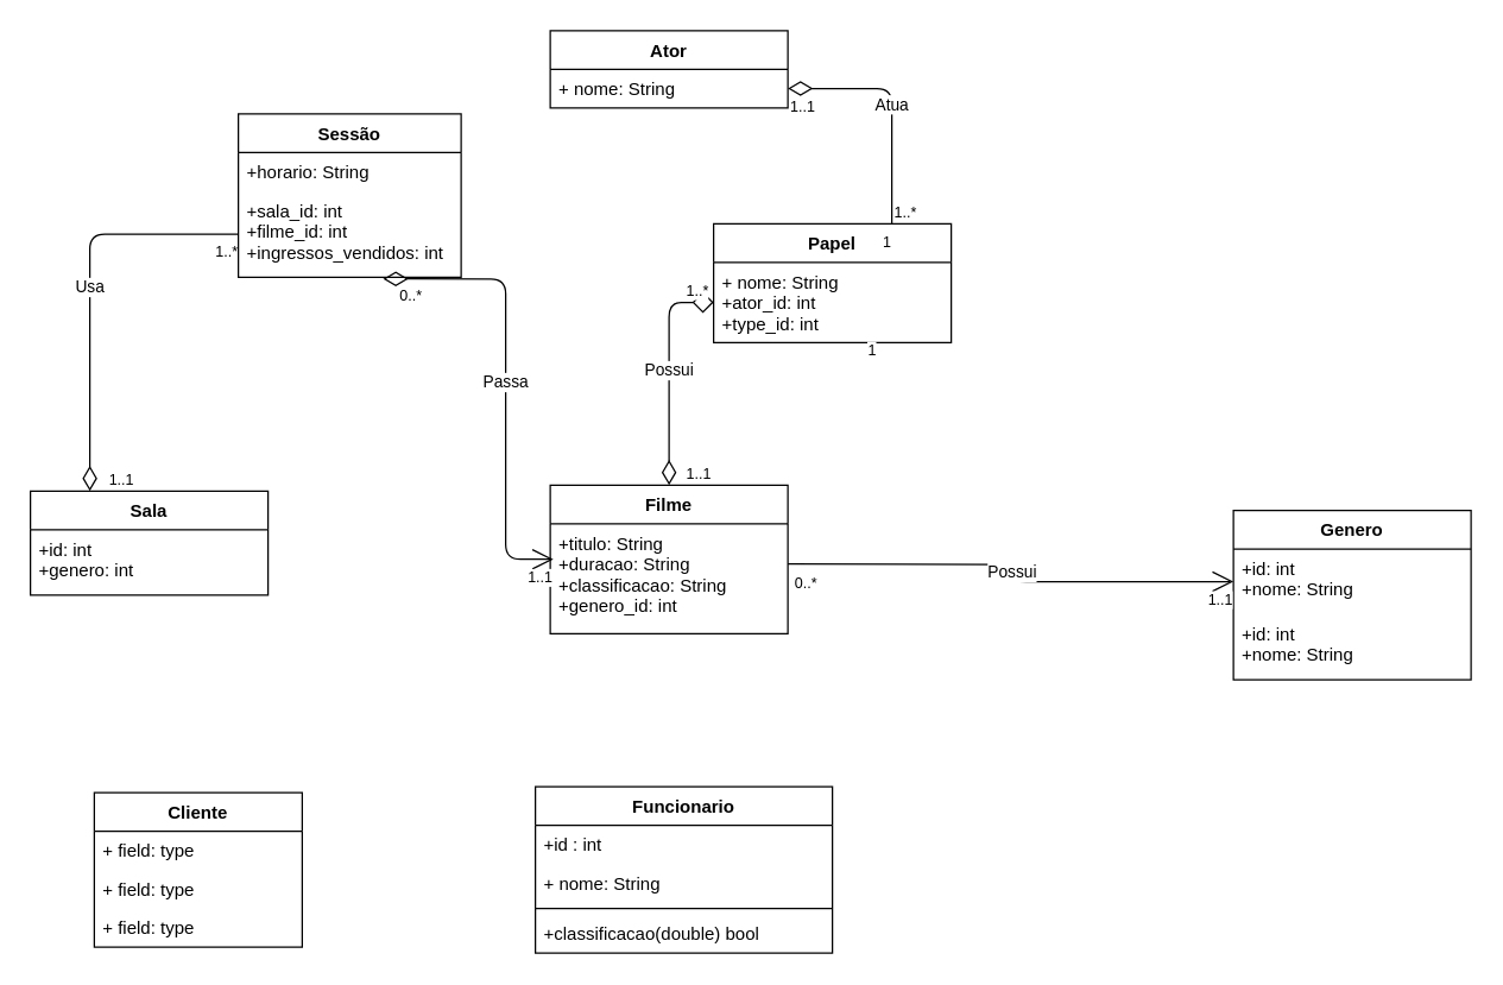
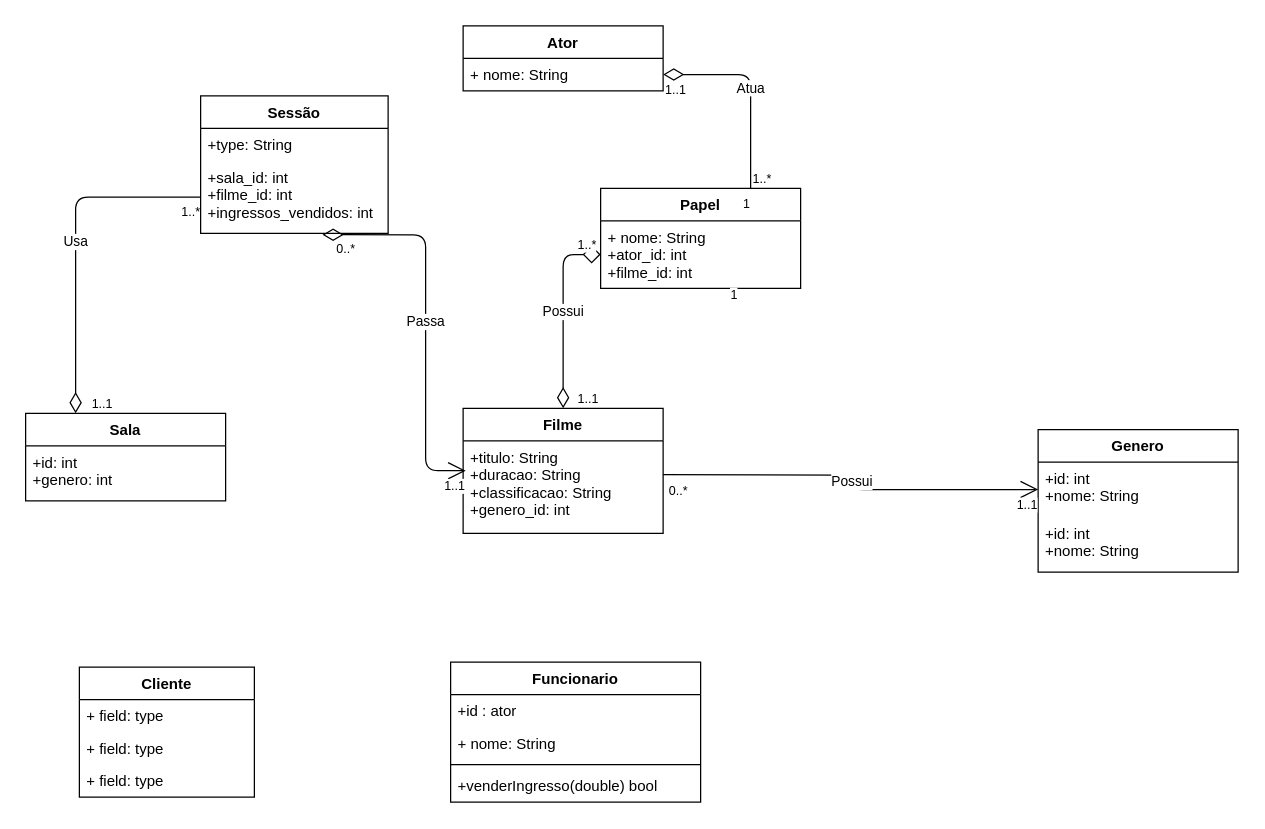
- <mxCell id="14" value="+horario: String" style="text;strokeColor=none;fillColor=none;align=left;verticalAlign=top;spacingLeft=4;spacingRight=4;overflow=hidden;rotatable=0;points=[[0,0.5],[1,0.5]];portConstraint=eastwest;" vertex="1" parent="13"><mxGeometry y="26" width="150" height="26" as="geometry" /></mxCell>
+ <mxCell id="14" value="+type: String" style="text;strokeColor=none;fillColor=none;align=left;verticalAlign=top;spacingLeft=4;spacingRight=4;overflow=hidden;rotatable=0;points=[[0,0.5],[1,0.5]];portConstraint=eastwest;" vertex="1" parent="13"><mxGeometry y="26" width="150" height="26" as="geometry" /></mxCell>
- <mxCell id="12" value="+ nome: String&#10;+ator_id: int&#10;+type_id: int" style="text;strokeColor=none;fillColor=none;align=left;verticalAlign=top;spacingLeft=4;spacingRight=4;overflow=hidden;rotatable=0;points=[[0,0.5],[1,0.5]];portConstraint=eastwest;" vertex="1" parent="11"><mxGeometry y="26" width="160" height="54" as="geometry" /></mxCell>
+ <mxCell id="12" value="+ nome: String&#10;+ator_id: int&#10;+filme_id: int" style="text;strokeColor=none;fillColor=none;align=left;verticalAlign=top;spacingLeft=4;spacingRight=4;overflow=hidden;rotatable=0;points=[[0,0.5],[1,0.5]];portConstraint=eastwest;" vertex="1" parent="11"><mxGeometry y="26" width="160" height="54" as="geometry" /></mxCell>
- <mxCell id="21" value="+id : int" style="text;strokeColor=none;fillColor=none;align=left;verticalAlign=top;spacingLeft=4;spacingRight=4;overflow=hidden;rotatable=0;points=[[0,0.5],[1,0.5]];portConstraint=eastwest;" vertex="1" parent="20"><mxGeometry y="26" width="200" height="26" as="geometry" /></mxCell>
+ <mxCell id="21" value="+id : ator" style="text;strokeColor=none;fillColor=none;align=left;verticalAlign=top;spacingLeft=4;spacingRight=4;overflow=hidden;rotatable=0;points=[[0,0.5],[1,0.5]];portConstraint=eastwest;" vertex="1" parent="20"><mxGeometry y="26" width="200" height="26" as="geometry" /></mxCell>
- <mxCell id="24" value="+classificacao(double) bool" style="text;strokeColor=none;fillColor=none;align=left;verticalAlign=top;spacingLeft=4;spacingRight=4;overflow=hidden;rotatable=0;points=[[0,0.5],[1,0.5]];portConstraint=eastwest;" vertex="1" parent="20"><mxGeometry y="86" width="200" height="26" as="geometry" /></mxCell>
+ <mxCell id="24" value="+venderIngresso(double) bool" style="text;strokeColor=none;fillColor=none;align=left;verticalAlign=top;spacingLeft=4;spacingRight=4;overflow=hidden;rotatable=0;points=[[0,0.5],[1,0.5]];portConstraint=eastwest;" vertex="1" parent="20"><mxGeometry y="86" width="200" height="26" as="geometry" /></mxCell>
